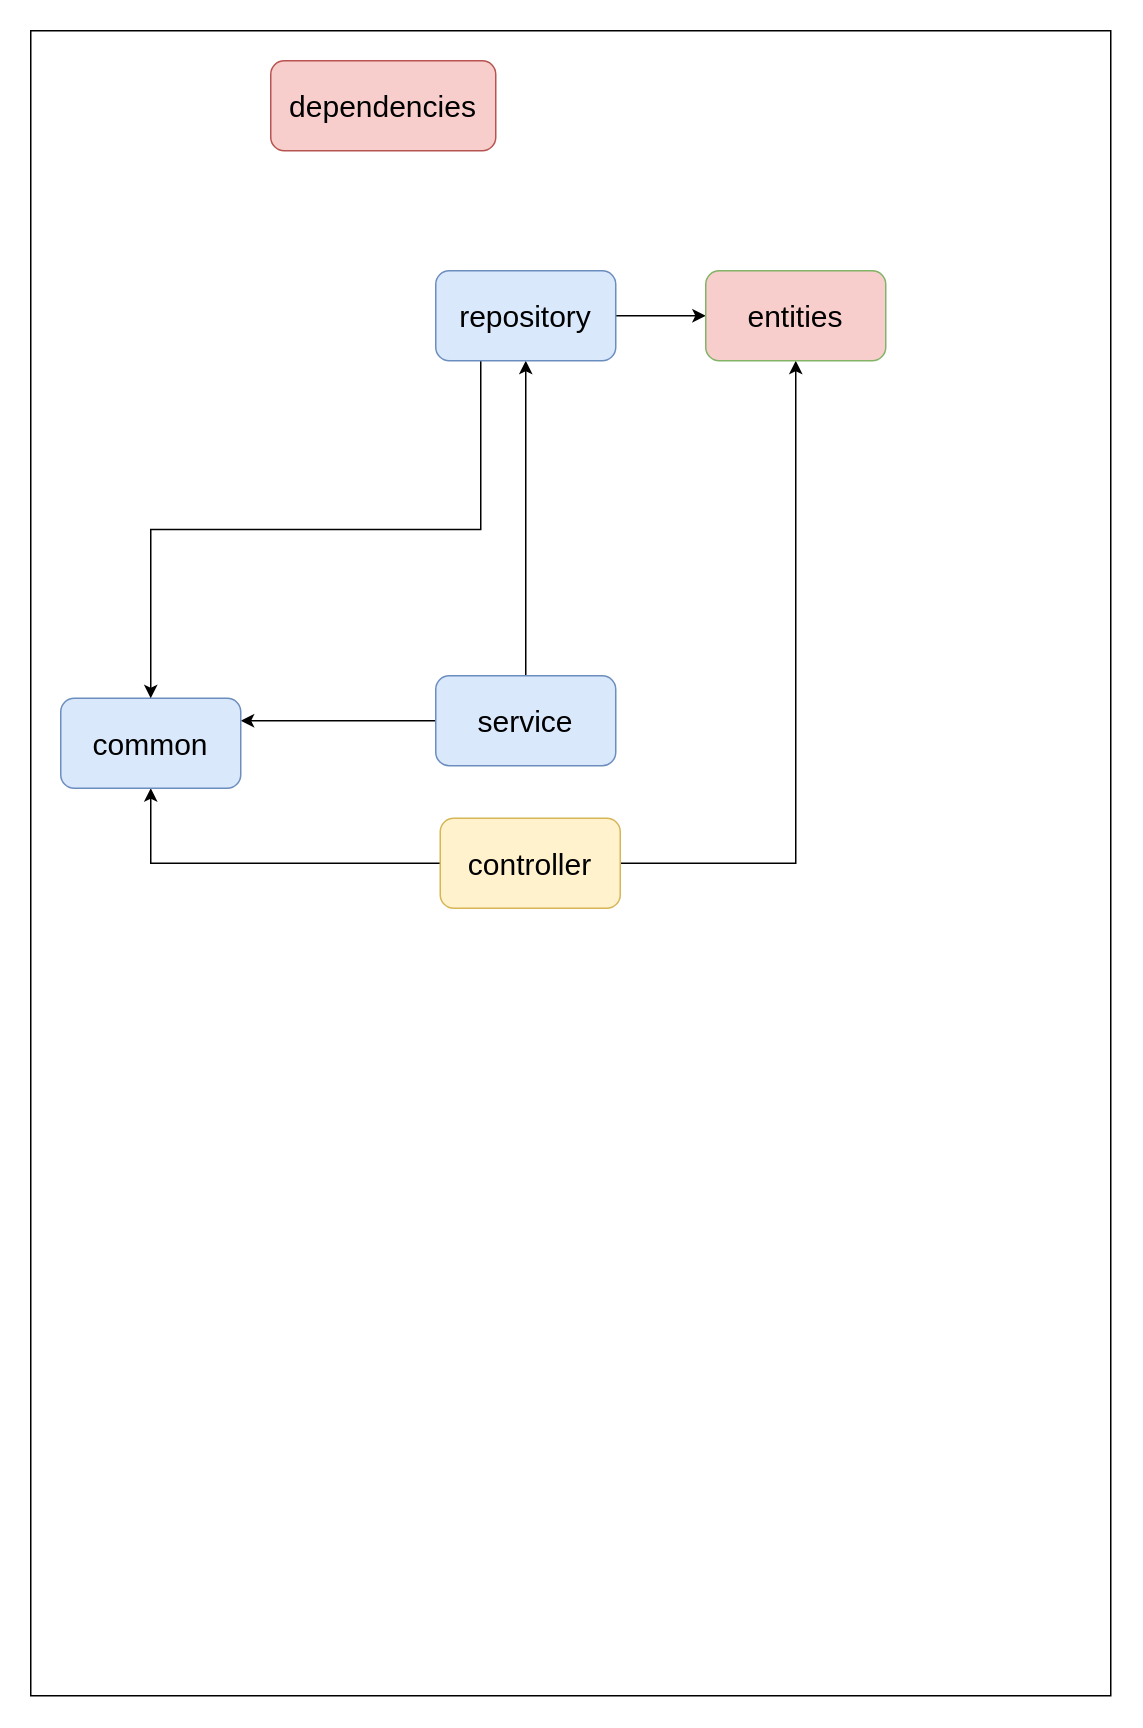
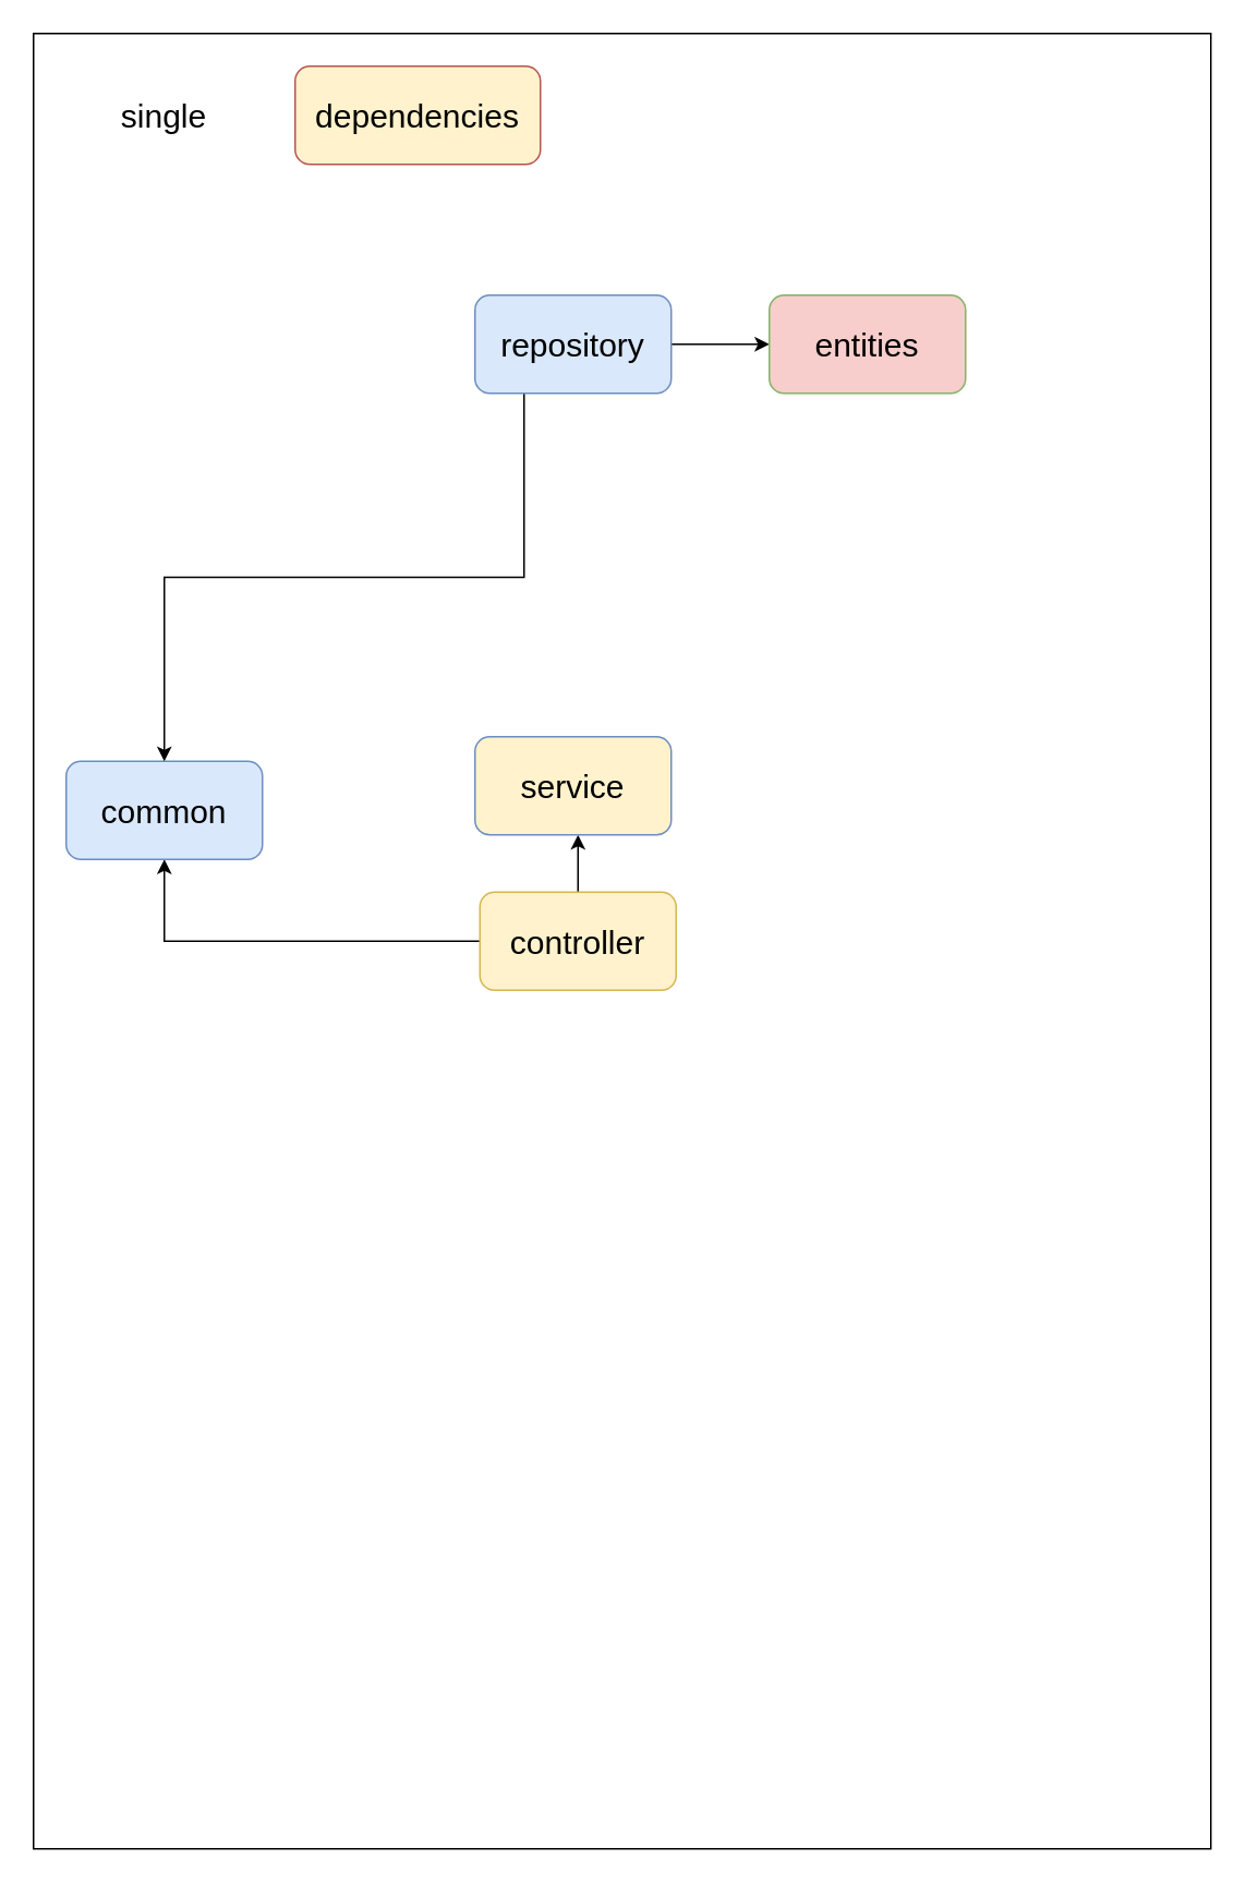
+ <mxCell id="3" value="single" style="text;html=1;strokeColor=none;fillColor=none;align=center;verticalAlign=middle;whiteSpace=wrap;rounded=0;fontSize=20;" vertex="1" parent="1"><mxGeometry x="80" y="60" width="40" height="20" as="geometry" /></mxCell>
- <mxCell id="16" value="dependencies" style="rounded=1;whiteSpace=wrap;html=1;fontSize=20;fillColor=#f8cecc;strokeColor=#b85450;" vertex="1" parent="1"><mxGeometry x="180" y="40" width="150" height="60" as="geometry" /></mxCell>
+ <mxCell id="16" value="dependencies" style="rounded=1;whiteSpace=wrap;html=1;fontSize=20;fillColor=#fff2cc;strokeColor=#b85450;" vertex="1" parent="1"><mxGeometry x="180" y="40" width="150" height="60" as="geometry" /></mxCell>
- <mxCell id="8" value="" style="edgeStyle=orthogonalEdgeStyle;rounded=0;orthogonalLoop=1;jettySize=auto;html=1;fontSize=20;" edge="1" parent="1" source="10" target="14"><mxGeometry relative="1" as="geometry" /></mxCell>
- <mxCell id="6" style="edgeStyle=orthogonalEdgeStyle;rounded=0;orthogonalLoop=1;jettySize=auto;html=1;exitX=1;exitY=0.5;exitDx=0;exitDy=0;fontSize=20;" edge="1" parent="1" source="7" target="15"><mxGeometry relative="1" as="geometry" /></mxCell>
- <mxCell id="9" style="edgeStyle=orthogonalEdgeStyle;rounded=0;orthogonalLoop=1;jettySize=auto;html=1;exitX=0;exitY=0.75;exitDx=0;exitDy=0;fontSize=20;" edge="1" parent="1" source="10" target="11"><mxGeometry relative="1" as="geometry"><Array as="points"><mxPoint x="290" y="480" /></Array></mxGeometry></mxCell>
- <mxCell id="10" value="service" style="rounded=1;whiteSpace=wrap;html=1;fontSize=20;fillColor=#dae8fc;strokeColor=#6c8ebf;" vertex="1" parent="1"><mxGeometry x="290" y="450" width="120" height="60" as="geometry" /></mxCell>
+ <mxCell id="10" value="service" style="rounded=1;whiteSpace=wrap;html=1;fontSize=20;fillColor=#fff2cc;strokeColor=#6c8ebf;" vertex="1" parent="1"><mxGeometry x="290" y="450" width="120" height="60" as="geometry" /></mxCell>
+ <mxCell id="4" value="" style="edgeStyle=orthogonalEdgeStyle;rounded=0;orthogonalLoop=1;jettySize=auto;html=1;fontSize=20;" edge="1" parent="1" source="7" target="10"><mxGeometry relative="1" as="geometry"><Array as="points"><mxPoint x="350" y="580" /><mxPoint x="350" y="580" /></Array></mxGeometry></mxCell>
